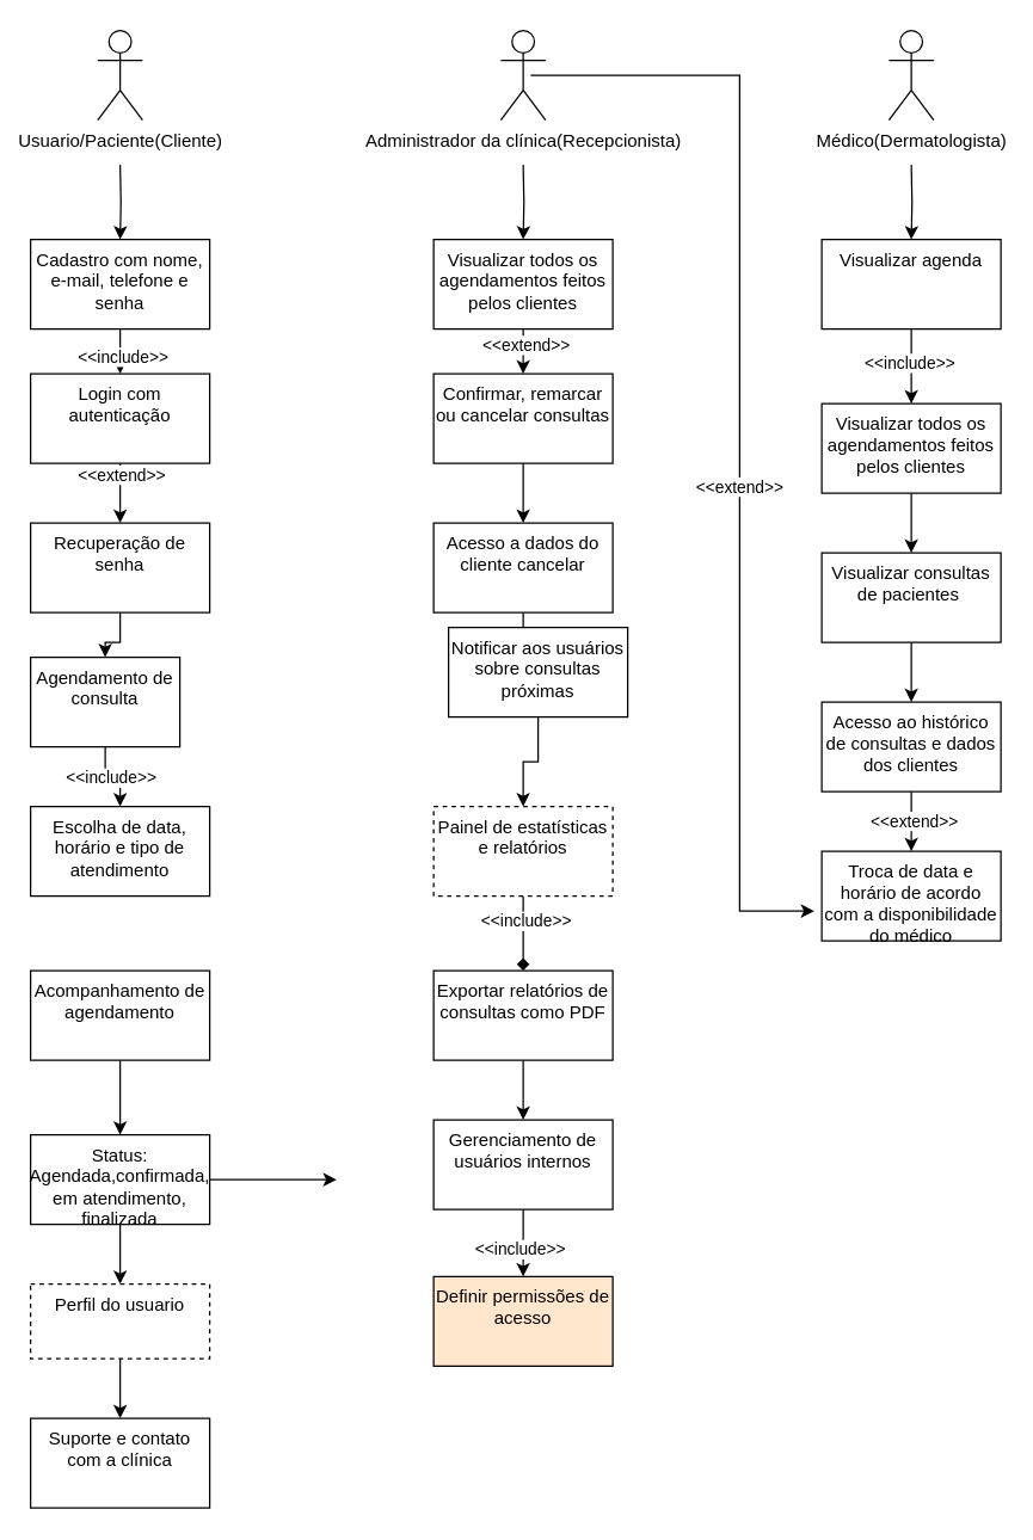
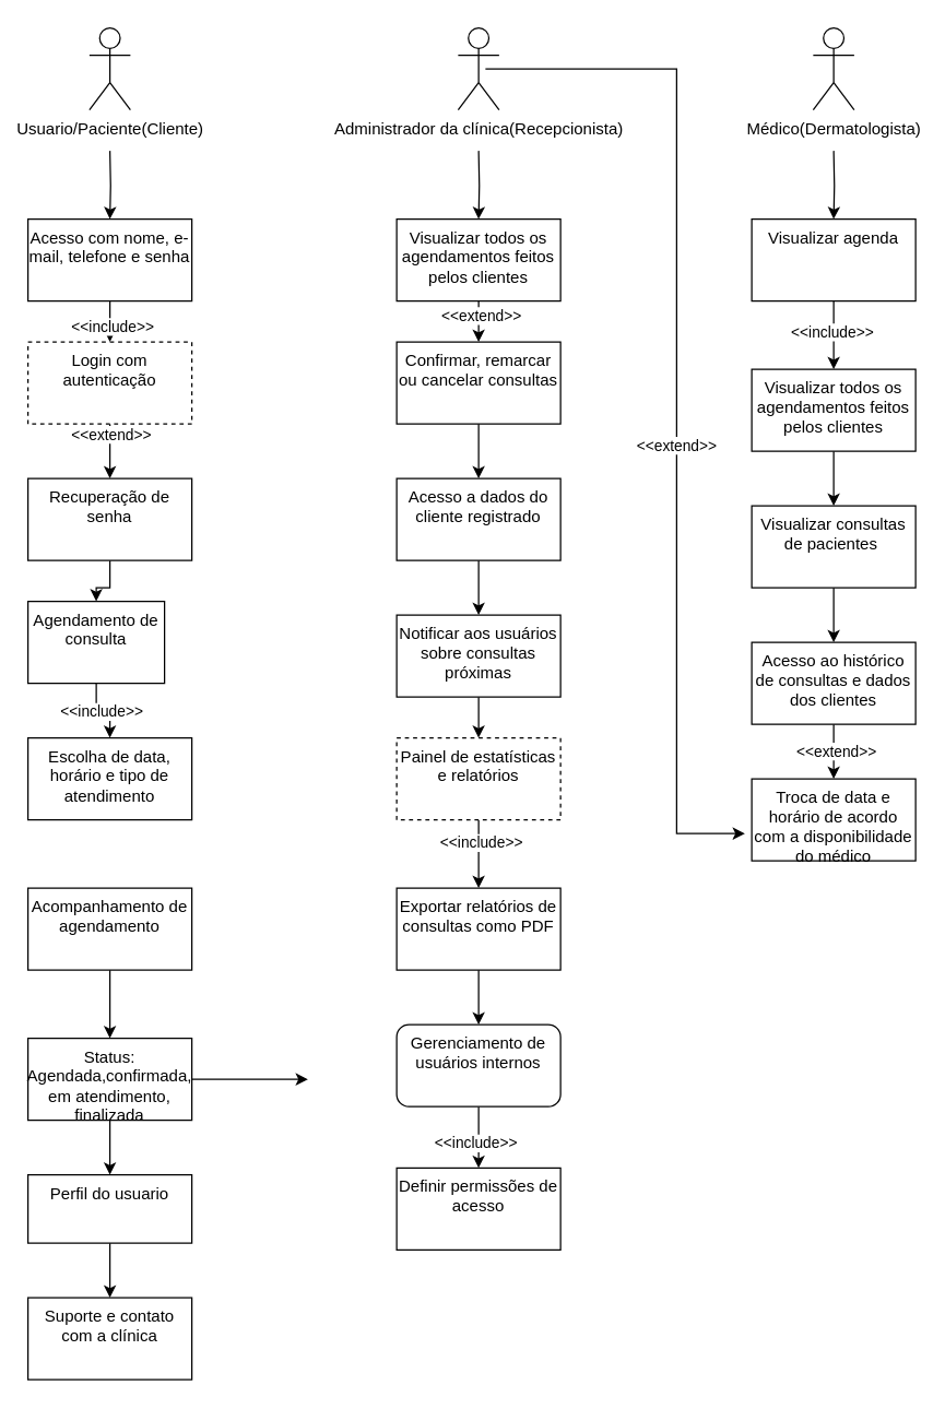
- <mxCell id="12" value="Cadastro com nome, e-mail, telefone e senha" style="whiteSpace=wrap;html=1;verticalAlign=top;" vertex="1" parent="1"><mxGeometry x="20" y="160" width="120" height="60" as="geometry" /></mxCell>
+ <mxCell id="12" value="Acesso com nome, e-mail, telefone e senha" style="whiteSpace=wrap;html=1;verticalAlign=top;" vertex="1" parent="1"><mxGeometry x="20" y="160" width="120" height="60" as="geometry" /></mxCell>
- <mxCell id="15" value="Login com autenticação" style="whiteSpace=wrap;html=1;verticalAlign=top;" vertex="1" parent="1"><mxGeometry x="20" y="250" width="120" height="60" as="geometry" /></mxCell>
+ <mxCell id="15" value="Login com autenticação" style="whiteSpace=wrap;html=1;verticalAlign=top;dashed=1;" vertex="1" parent="1"><mxGeometry x="20" y="250" width="120" height="60" as="geometry" /></mxCell>
- <mxCell id="37" value="Acesso a dados do cliente cancelar" style="whiteSpace=wrap;html=1;verticalAlign=top;" vertex="1" parent="1"><mxGeometry x="290" y="350" width="120" height="60" as="geometry" /></mxCell>
+ <mxCell id="37" value="Acesso a dados do cliente registrado" style="whiteSpace=wrap;html=1;verticalAlign=top;" vertex="1" parent="1"><mxGeometry x="290" y="350" width="120" height="60" as="geometry" /></mxCell>
- <mxCell id="39" value="Notificar aos usuários sobre consultas próximas" style="whiteSpace=wrap;html=1;verticalAlign=top;" vertex="1" parent="1"><mxGeometry x="300" y="420" width="120" height="60" as="geometry" /></mxCell>
+ <mxCell id="39" value="Notificar aos usuários sobre consultas próximas" style="whiteSpace=wrap;html=1;verticalAlign=top;" vertex="1" parent="1"><mxGeometry x="290" y="450" width="120" height="60" as="geometry" /></mxCell>
- <mxCell id="40" value="" style="edgeStyle=orthogonalEdgeStyle;rounded=0;orthogonalLoop=1;jettySize=auto;html=1;endArrow=diamond;" edge="1" parent="1" source="42" target="44"><mxGeometry relative="1" as="geometry" /></mxCell>
+ <mxCell id="40" value="" style="edgeStyle=orthogonalEdgeStyle;rounded=0;orthogonalLoop=1;jettySize=auto;html=1;" edge="1" parent="1" source="42" target="44"><mxGeometry relative="1" as="geometry" /></mxCell>
- <mxCell id="47" value="Gerenciamento de usuários internos" style="whiteSpace=wrap;html=1;verticalAlign=top;" vertex="1" parent="1"><mxGeometry x="290" y="750" width="120" height="60" as="geometry" /></mxCell>
+ <mxCell id="47" value="Gerenciamento de usuários internos" style="whiteSpace=wrap;html=1;verticalAlign=top;rounded=1;" vertex="1" parent="1"><mxGeometry x="290" y="750" width="120" height="60" as="geometry" /></mxCell>
- <mxCell id="29" value="Perfil do usuario" style="whiteSpace=wrap;html=1;verticalAlign=top;dashed=1;" vertex="1" parent="1"><mxGeometry x="20" y="860" width="120" height="50" as="geometry" /></mxCell>
+ <mxCell id="29" value="Perfil do usuario" style="whiteSpace=wrap;html=1;verticalAlign=top;" vertex="1" parent="1"><mxGeometry x="20" y="860" width="120" height="50" as="geometry" /></mxCell>
- <mxCell id="48" value="Definir permissões de acesso" style="whiteSpace=wrap;html=1;verticalAlign=top;fillColor=#ffe6cc;" vertex="1" parent="1"><mxGeometry x="290" y="855" width="120" height="60" as="geometry" /></mxCell>
+ <mxCell id="48" value="Definir permissões de acesso" style="whiteSpace=wrap;html=1;verticalAlign=top;" vertex="1" parent="1"><mxGeometry x="290" y="855" width="120" height="60" as="geometry" /></mxCell>
